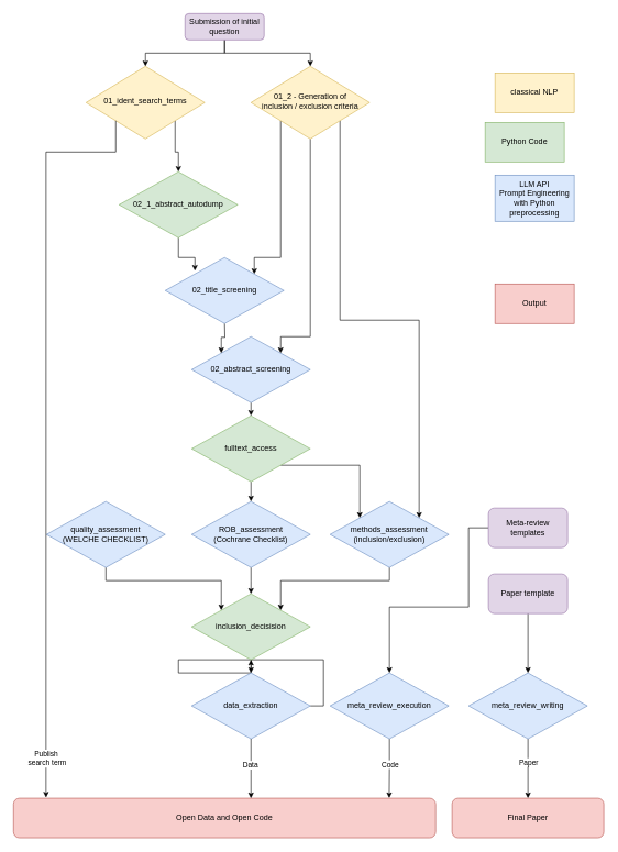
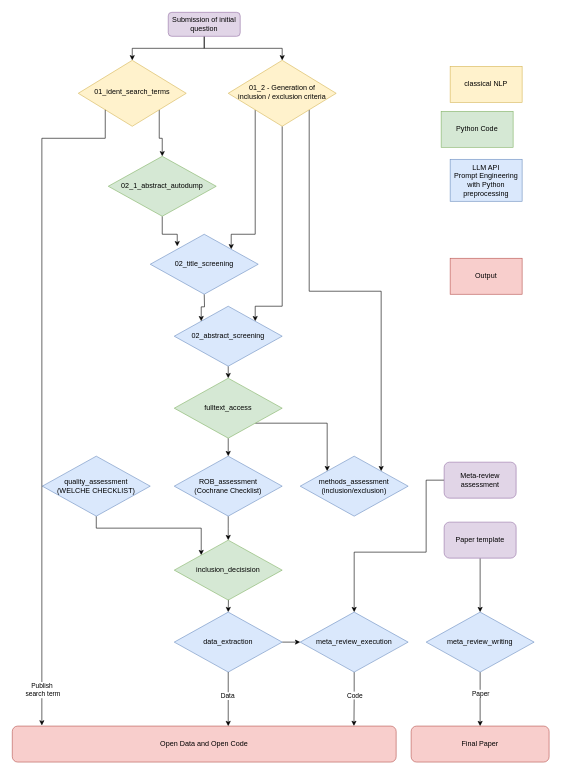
- <mxCell id="36" value="Meta-review templates" style="rounded=1;whiteSpace=wrap;html=1;fillColor=#e1d5e7;strokeColor=#9673a6;" vertex="1" parent="1"><mxGeometry x="740" y="770" width="120" height="60" as="geometry" /></mxCell>
+ <mxCell id="36" value="Meta-review assessment" style="rounded=1;whiteSpace=wrap;html=1;fillColor=#e1d5e7;strokeColor=#9673a6;" vertex="1" parent="1"><mxGeometry x="740" y="770" width="120" height="60" as="geometry" /></mxCell>
- <mxCell id="24" style="edgeStyle=orthogonalEdgeStyle;rounded=0;orthogonalLoop=1;jettySize=auto;html=1;exitX=0.5;exitY=1;exitDx=0;exitDy=0;entryX=1;entryY=0;entryDx=0;entryDy=0;" edge="1" parent="1" source="25" target="48"><mxGeometry relative="1" as="geometry"><mxPoint x="410" y="900" as="targetPoint" /></mxGeometry></mxCell>
- <mxCell id="27" style="edgeStyle=orthogonalEdgeStyle;rounded=0;orthogonalLoop=1;jettySize=auto;html=1;exitX=1;exitY=0.5;exitDx=0;exitDy=0;" edge="1" parent="1" source="28" target="48"><mxGeometry relative="1" as="geometry" /></mxCell>
+ <mxCell id="27" style="edgeStyle=orthogonalEdgeStyle;rounded=0;orthogonalLoop=1;jettySize=auto;html=1;exitX=1;exitY=0.5;exitDx=0;exitDy=0;entryX=0;entryY=0.5;entryDx=0;entryDy=0;" edge="1" parent="1" source="28" target="31"><mxGeometry relative="1" as="geometry" /></mxCell>
